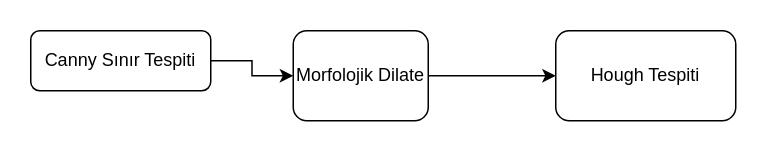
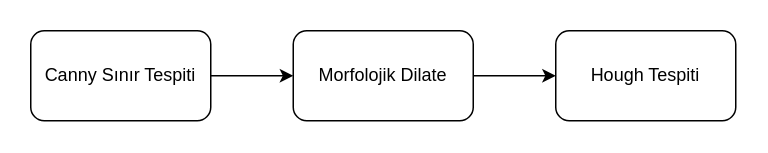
- <mxCell id="3" value="Canny Sınır Tespiti" style="rounded=1;whiteSpace=wrap;html=1;" parent="1" vertex="1"><mxGeometry x="20" y="20" width="120" height="40" as="geometry" /></mxCell>
+ <mxCell id="3" value="Canny Sınır Tespiti" style="rounded=1;whiteSpace=wrap;html=1;" parent="1" vertex="1"><mxGeometry x="20" y="20" width="120" height="60" as="geometry" /></mxCell>
- <mxCell id="5" value="Morfolojik Dilate" style="rounded=1;whiteSpace=wrap;html=1;" parent="1" vertex="1"><mxGeometry x="195" y="20" width="90" height="60" as="geometry" /></mxCell>
+ <mxCell id="5" value="Morfolojik Dilate" style="rounded=1;whiteSpace=wrap;html=1;" parent="1" vertex="1"><mxGeometry x="195" y="20" width="120" height="60" as="geometry" /></mxCell>
